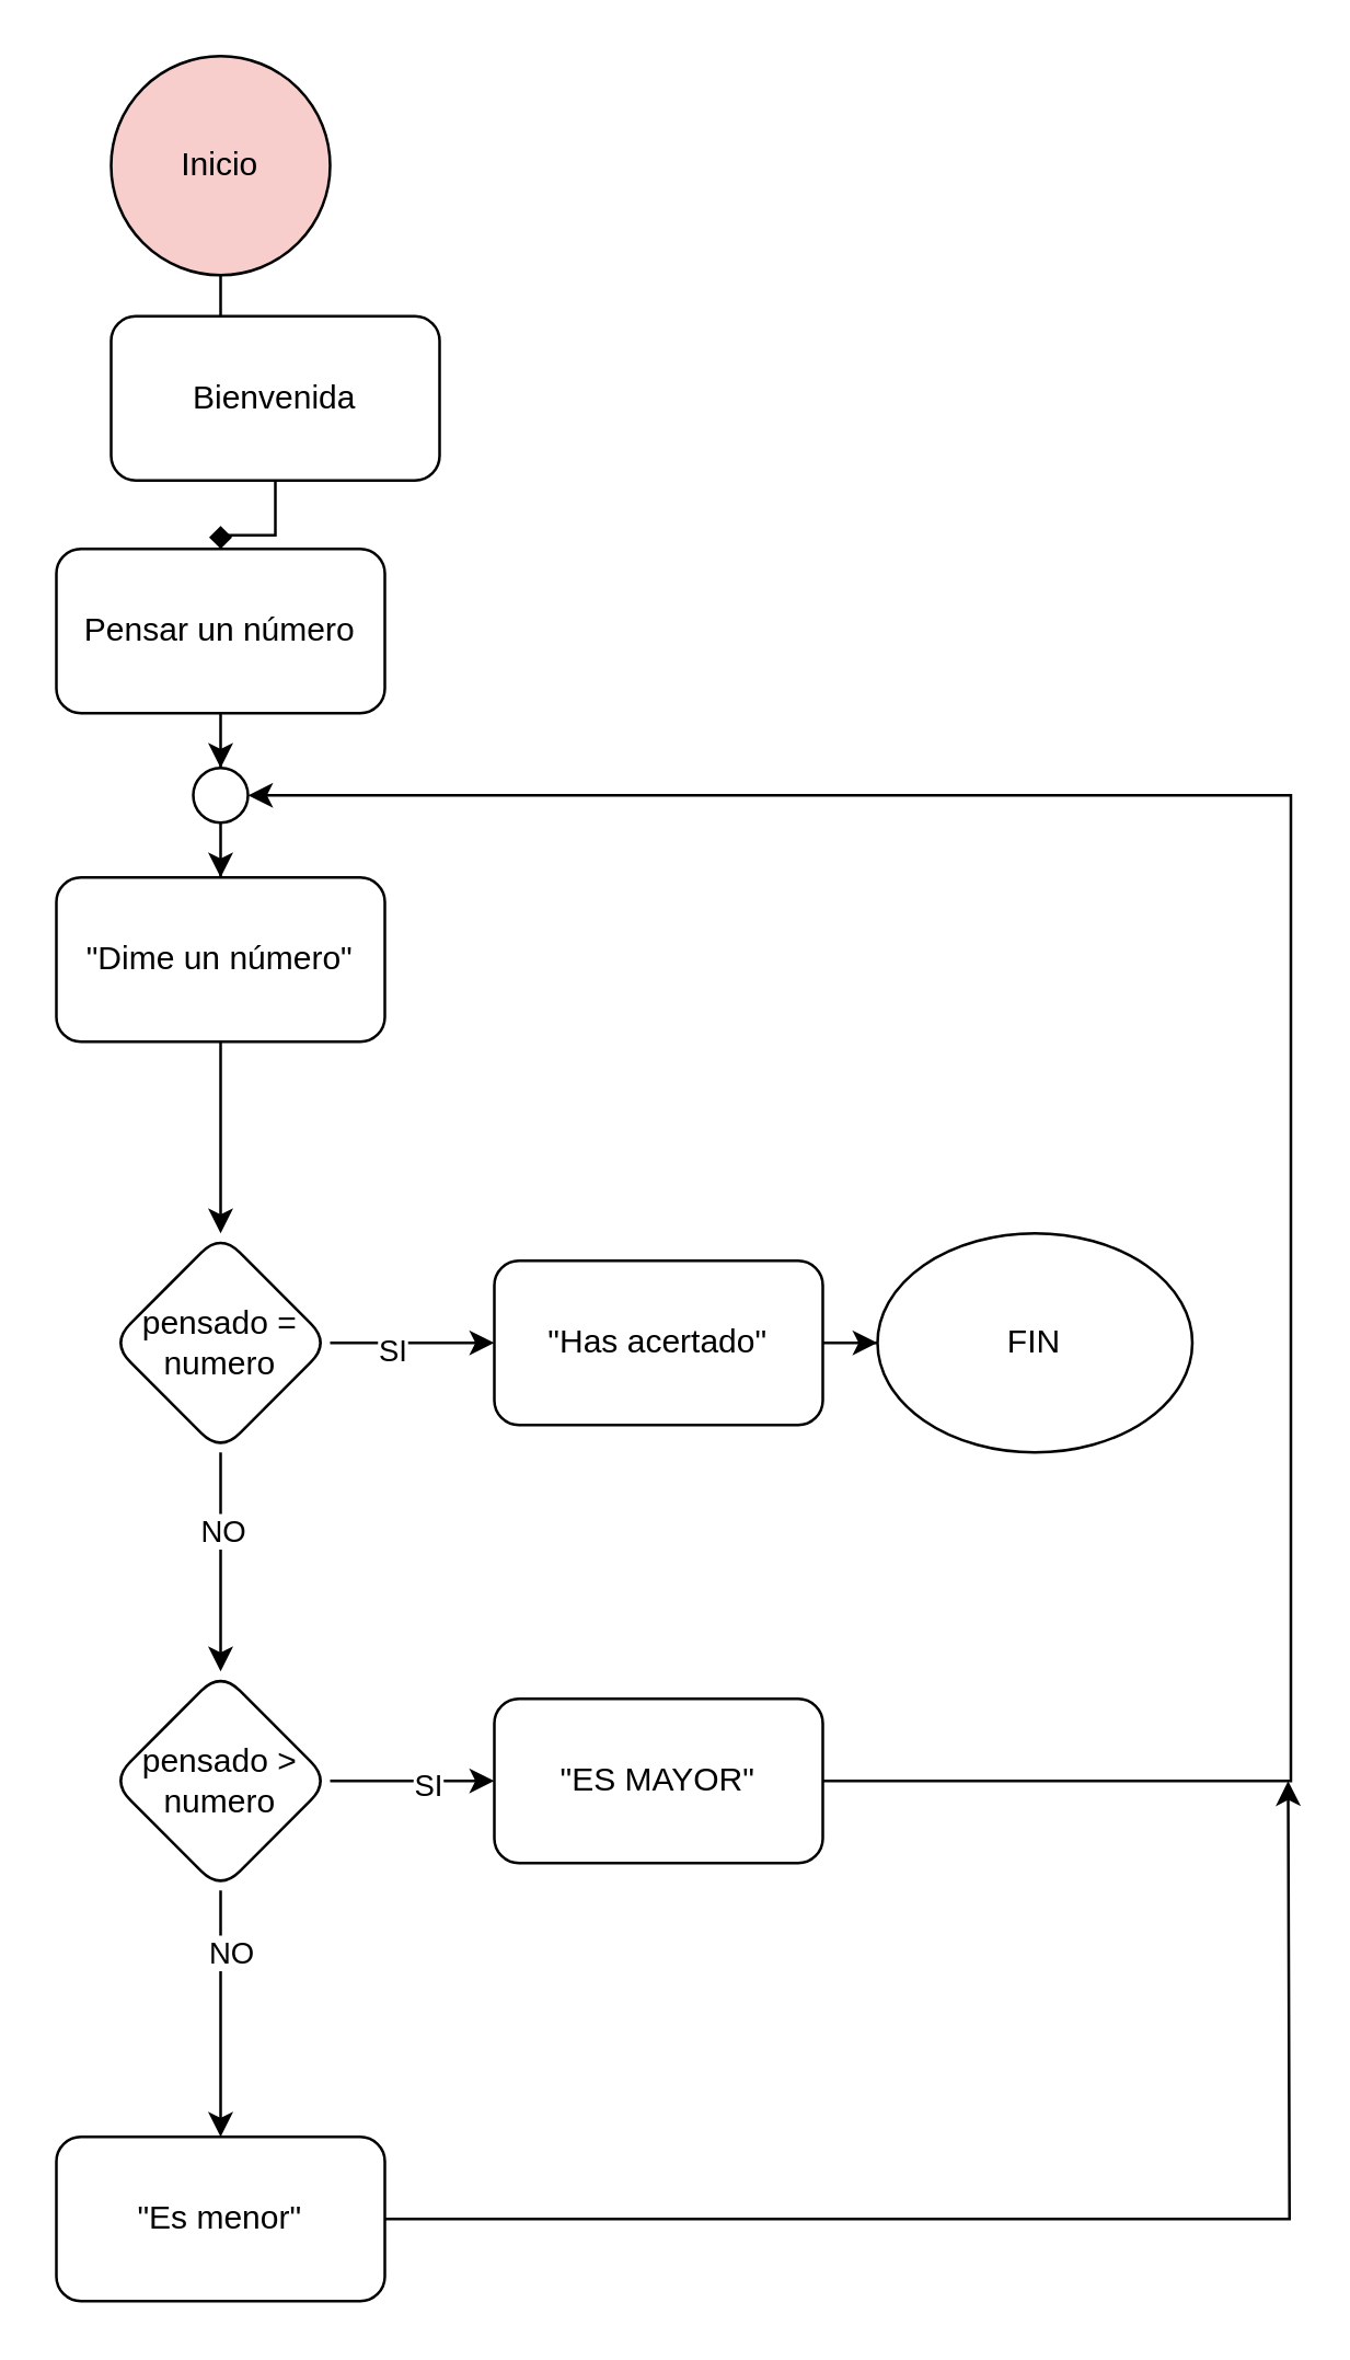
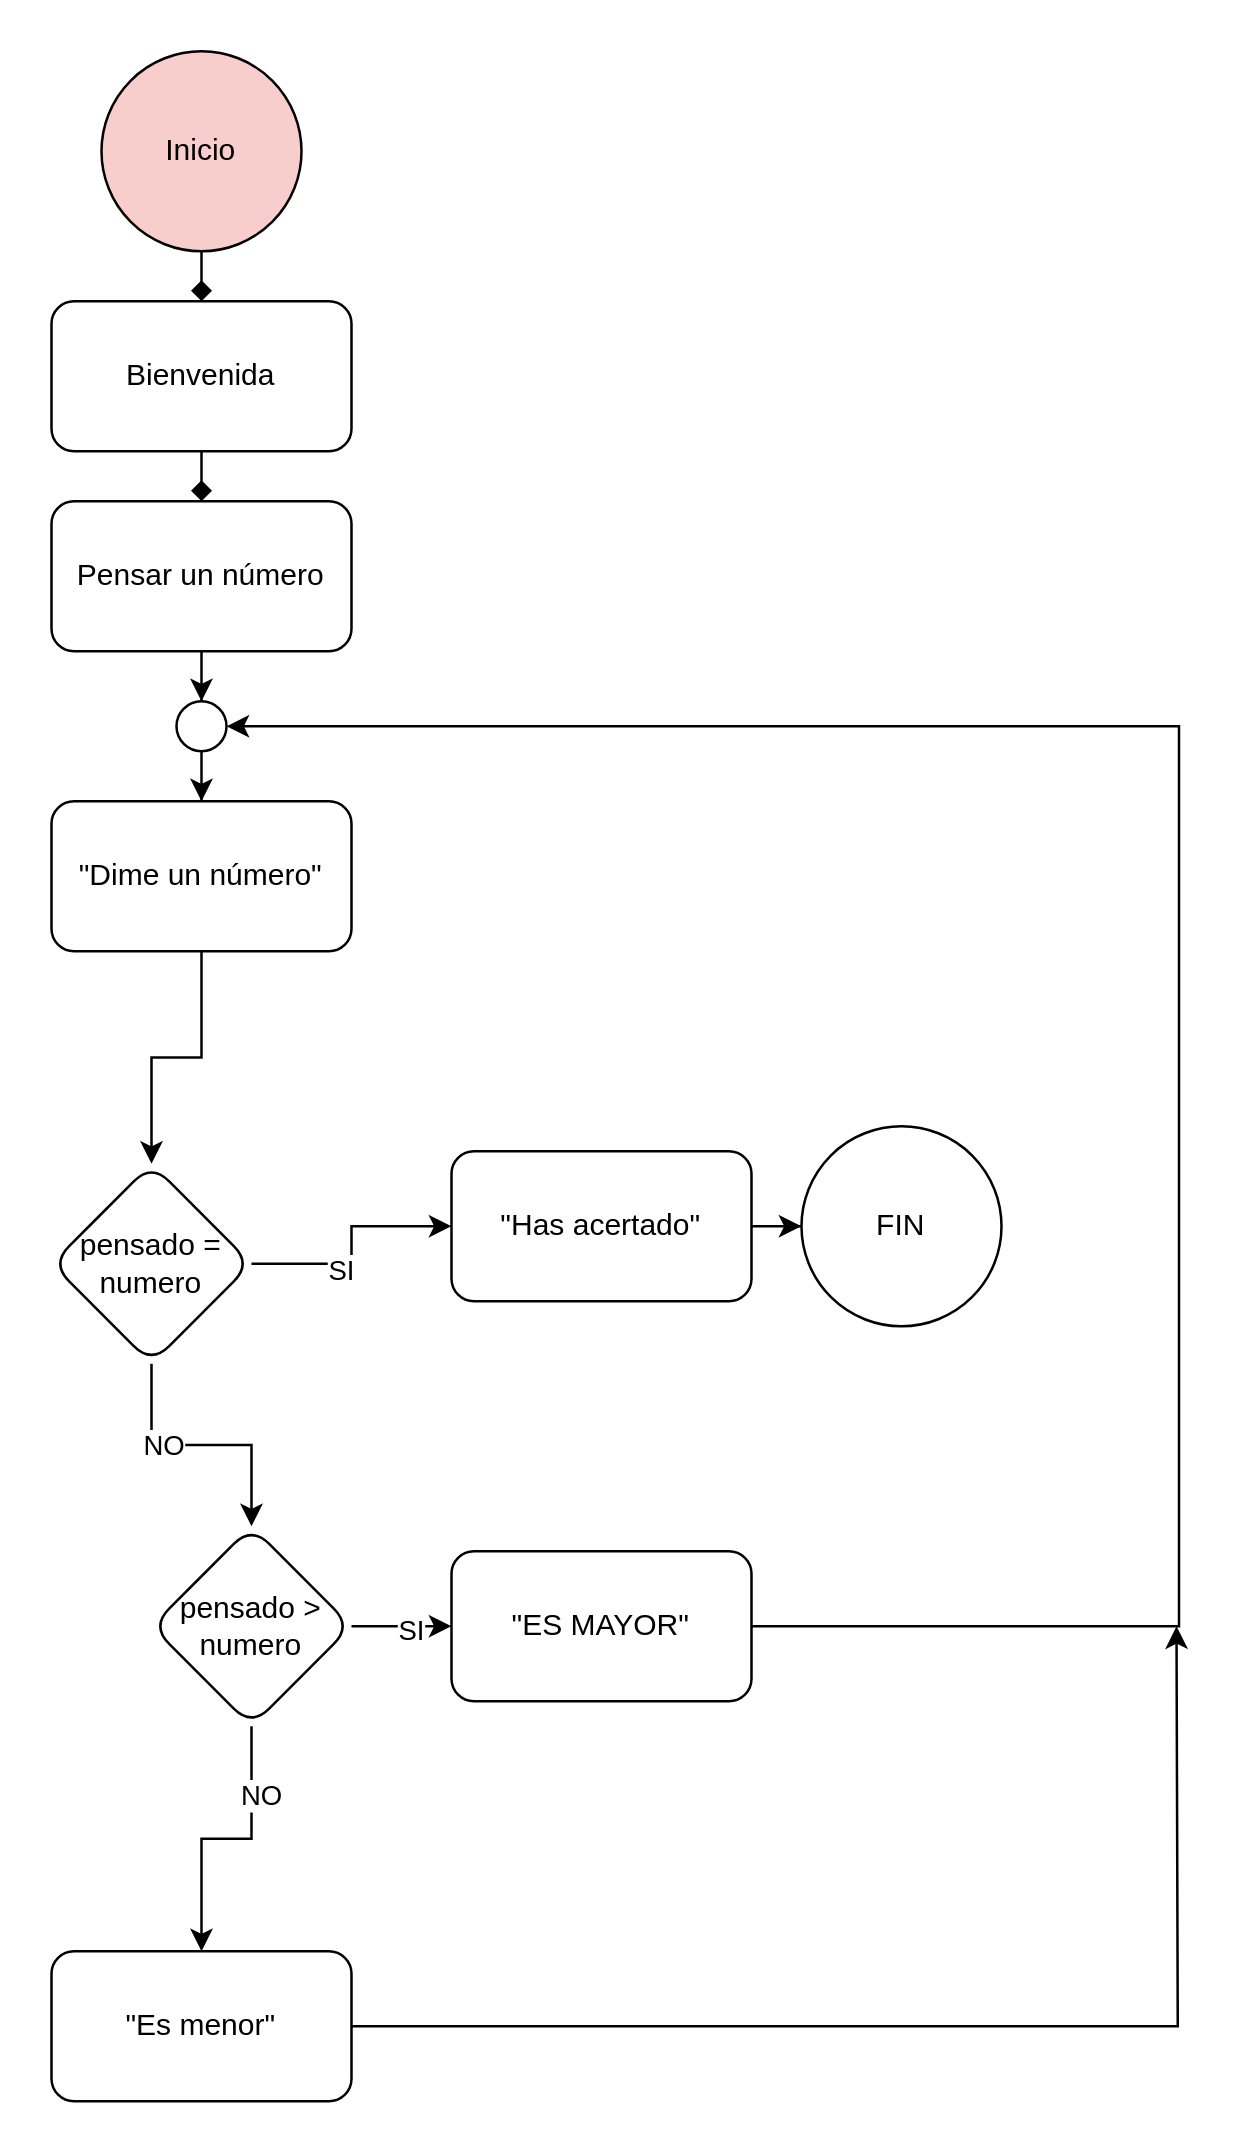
- <mxCell id="5" value="Bienvenida" style="rounded=1;whiteSpace=wrap;html=1;" vertex="1" parent="1"><mxGeometry x="40" y="115" width="120" height="60" as="geometry" /></mxCell>
+ <mxCell id="5" value="Bienvenida" style="rounded=1;whiteSpace=wrap;html=1;" vertex="1" parent="1"><mxGeometry x="20" y="120" width="120" height="60" as="geometry" /></mxCell>
- <mxCell id="14" value="pensado = numero" style="rhombus;whiteSpace=wrap;html=1;rounded=1;" vertex="1" parent="1"><mxGeometry x="40" y="450" width="80" height="80" as="geometry" /></mxCell>
+ <mxCell id="14" value="pensado = numero" style="rhombus;whiteSpace=wrap;html=1;rounded=1;" vertex="1" parent="1"><mxGeometry x="20" y="465" width="80" height="80" as="geometry" /></mxCell>
- <mxCell id="25" value="FIN" style="ellipse;whiteSpace=wrap;html=1;rounded=1;" vertex="1" parent="1"><mxGeometry x="320" y="450" width="115" height="80" as="geometry" /></mxCell>
+ <mxCell id="25" value="FIN" style="ellipse;whiteSpace=wrap;html=1;rounded=1;" vertex="1" parent="1"><mxGeometry x="320" y="450" width="80" height="80" as="geometry" /></mxCell>
- <mxCell id="21" value="pensado &amp;gt; numero" style="rhombus;whiteSpace=wrap;html=1;rounded=1;" vertex="1" parent="1"><mxGeometry x="40" y="610" width="80" height="80" as="geometry" /></mxCell>
+ <mxCell id="21" value="pensado &amp;gt; numero" style="rhombus;whiteSpace=wrap;html=1;rounded=1;" vertex="1" parent="1"><mxGeometry x="60" y="610" width="80" height="80" as="geometry" /></mxCell>
